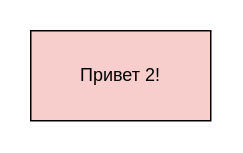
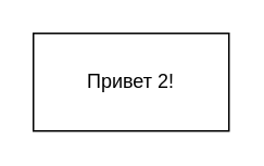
- <mxCell id="2" value="Привет 2&lt;span style=&quot;background-color: initial;&quot;&gt;!&lt;/span&gt;" style="rounded=0;whiteSpace=wrap;html=1;fillColor=#f8cecc;" parent="1" vertex="1"><mxGeometry x="20" y="20" width="120" height="60" as="geometry" /></mxCell>
+ <mxCell id="2" value="Привет 2&lt;span style=&quot;background-color: initial;&quot;&gt;!&lt;/span&gt;" style="rounded=0;whiteSpace=wrap;html=1;" parent="1" vertex="1"><mxGeometry x="20" y="20" width="120" height="60" as="geometry" /></mxCell>
